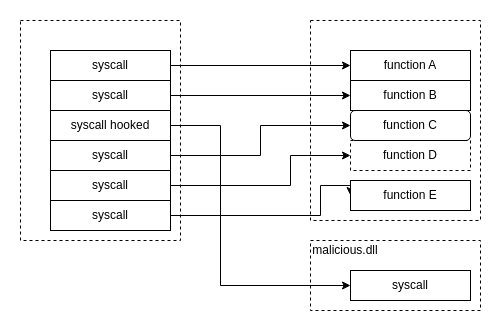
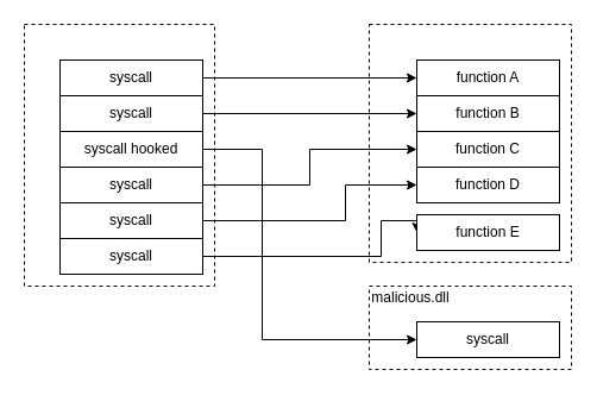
- <mxCell id="17" value="function C" style="whiteSpace=wrap;html=1;rounded=1;" vertex="1" parent="1"><mxGeometry x="350" y="110" width="120" height="30" as="geometry" /></mxCell>
+ <mxCell id="17" value="function C" style="rounded=0;whiteSpace=wrap;html=1;" vertex="1" parent="1"><mxGeometry x="350" y="110" width="120" height="30" as="geometry" /></mxCell>
- <mxCell id="16" value="function D" style="rounded=0;whiteSpace=wrap;html=1;dashed=1;" vertex="1" parent="1"><mxGeometry x="350" y="140" width="120" height="30" as="geometry" /></mxCell>
+ <mxCell id="16" value="function D" style="rounded=0;whiteSpace=wrap;html=1;" vertex="1" parent="1"><mxGeometry x="350" y="140" width="120" height="30" as="geometry" /></mxCell>
